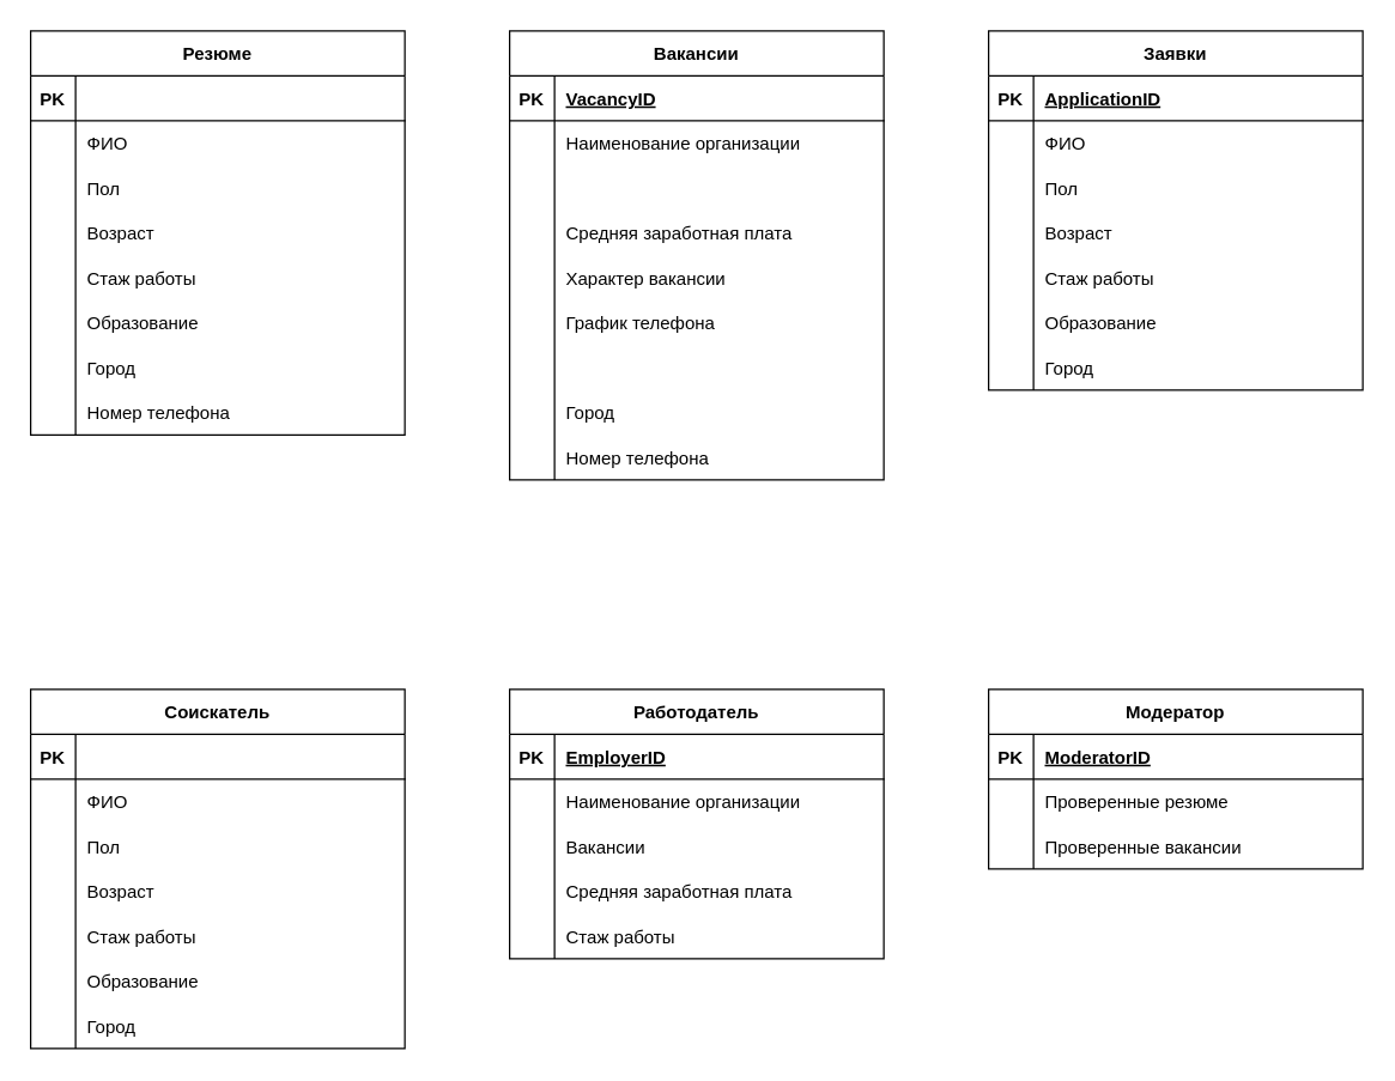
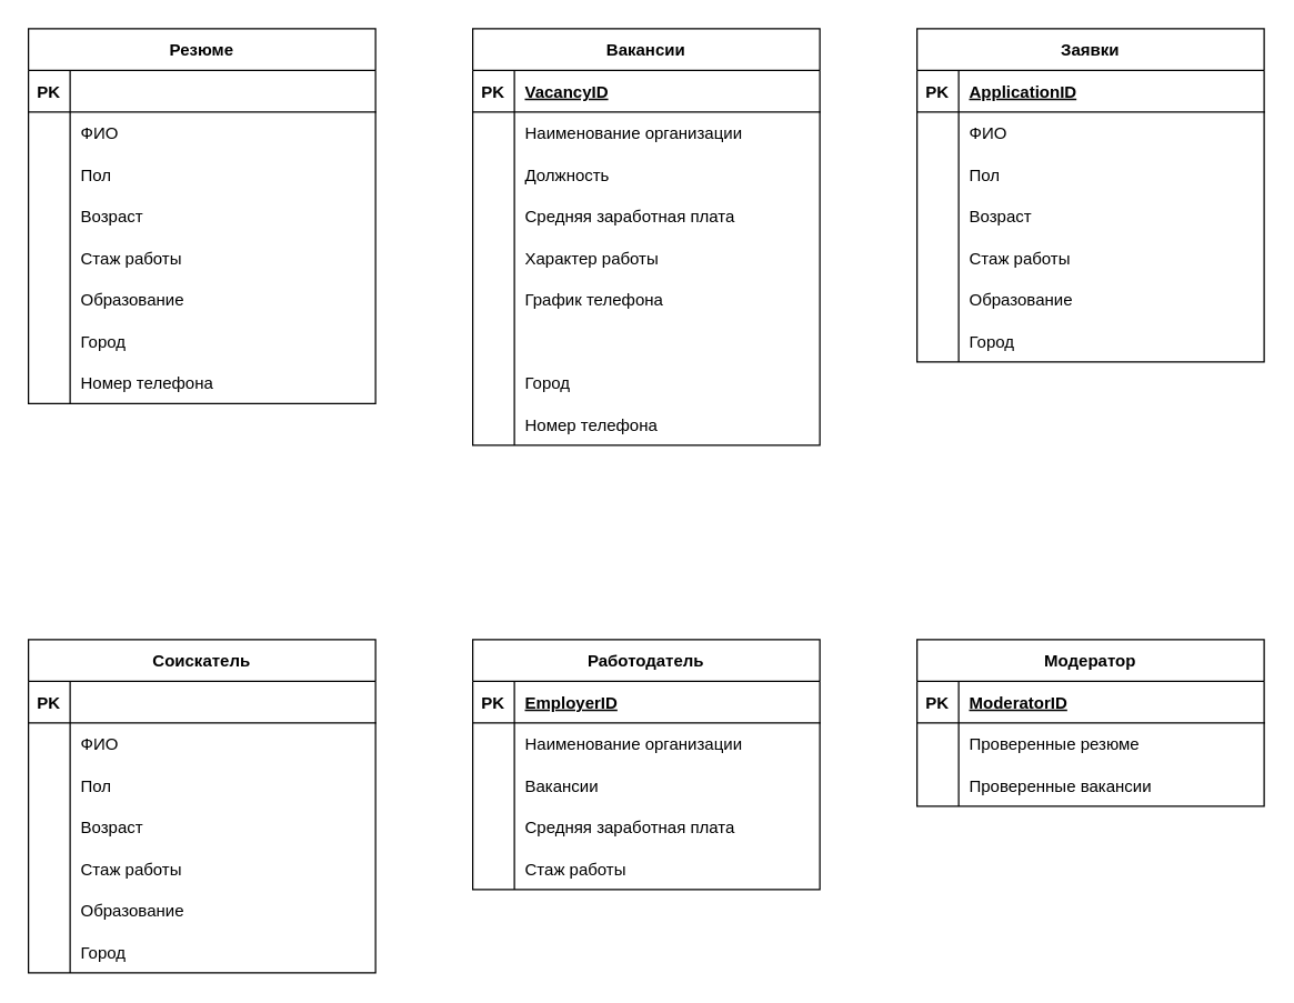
+ <mxCell id="35" value="Должность" style="shape=partialRectangle;overflow=hidden;connectable=0;fillColor=none;top=0;left=0;bottom=0;right=0;align=left;spacingLeft=6;" vertex="1" parent="33"><mxGeometry x="30" width="220" height="30" as="geometry"><mxRectangle width="220" height="30" as="alternateBounds" /></mxGeometry></mxCell>
- <mxCell id="41" value="Характер вакансии" style="shape=partialRectangle;overflow=hidden;connectable=0;fillColor=none;top=0;left=0;bottom=0;right=0;align=left;spacingLeft=6;" vertex="1" parent="39"><mxGeometry x="30" width="220" height="30" as="geometry"><mxRectangle width="220" height="30" as="alternateBounds" /></mxGeometry></mxCell>
+ <mxCell id="41" value="Характер работы" style="shape=partialRectangle;overflow=hidden;connectable=0;fillColor=none;top=0;left=0;bottom=0;right=0;align=left;spacingLeft=6;" vertex="1" parent="39"><mxGeometry x="30" width="220" height="30" as="geometry"><mxRectangle width="220" height="30" as="alternateBounds" /></mxGeometry></mxCell>
